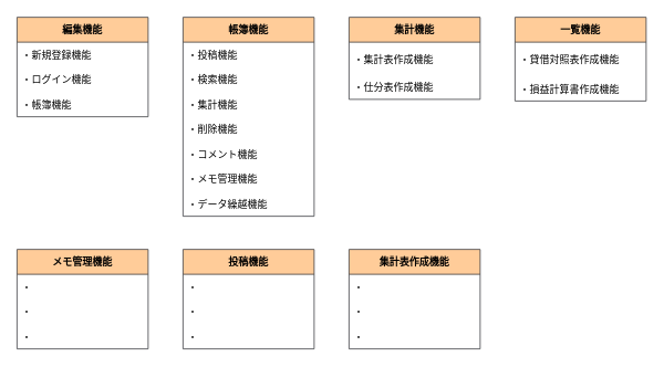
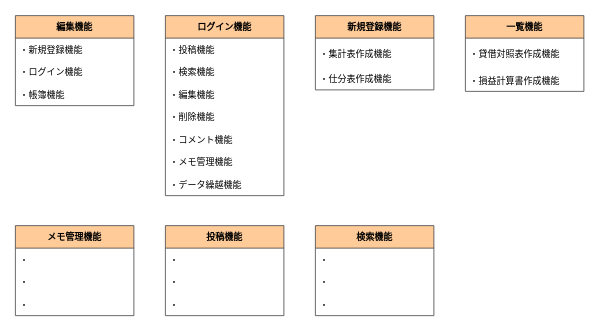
- <mxCell id="9" value="帳簿機能" style="swimlane;fontStyle=1;childLayout=stackLayout;horizontal=1;startSize=30;horizontalStack=0;resizeParent=1;resizeParentMax=0;resizeLast=0;collapsible=1;marginBottom=0;fontFamily=Helvetica;fontSize=12;strokeColor=#36393d;fillColor=#ffcc99;fontColor=#000000;" parent="1" vertex="1"><mxGeometry x="220" y="20" width="158" height="240" as="geometry" /></mxCell>
+ <mxCell id="9" value="ログイン機能" style="swimlane;fontStyle=1;childLayout=stackLayout;horizontal=1;startSize=30;horizontalStack=0;resizeParent=1;resizeParentMax=0;resizeLast=0;collapsible=1;marginBottom=0;fontFamily=Helvetica;fontSize=12;strokeColor=#36393d;fillColor=#ffcc99;fontColor=#000000;" parent="1" vertex="1"><mxGeometry x="220" y="20" width="158" height="240" as="geometry" /></mxCell>
- <mxCell id="21" value="集計機能" style="swimlane;fontStyle=1;childLayout=stackLayout;horizontal=1;startSize=30;horizontalStack=0;resizeParent=1;resizeParentMax=0;resizeLast=0;collapsible=1;marginBottom=0;fontFamily=Helvetica;fontSize=12;strokeColor=#36393d;fillColor=#ffcc99;fontColor=#000000;" parent="1" vertex="1"><mxGeometry x="420" y="20" width="158" height="99" as="geometry" /></mxCell>
+ <mxCell id="21" value="新規登録機能" style="swimlane;fontStyle=1;childLayout=stackLayout;horizontal=1;startSize=30;horizontalStack=0;resizeParent=1;resizeParentMax=0;resizeLast=0;collapsible=1;marginBottom=0;fontFamily=Helvetica;fontSize=12;strokeColor=#36393d;fillColor=#ffcc99;fontColor=#000000;" parent="1" vertex="1"><mxGeometry x="420" y="20" width="158" height="99" as="geometry" /></mxCell>
- <mxCell id="12" value="・集計機能" style="text;strokeColor=none;fillColor=none;align=left;verticalAlign=middle;spacingLeft=4;spacingRight=4;overflow=hidden;points=[[0,0.5],[1,0.5]];portConstraint=eastwest;rotatable=0;fontFamily=Helvetica;fontSize=12;fontColor=#000000;startSize=30;" parent="9" vertex="1"><mxGeometry y="90" width="158" height="30" as="geometry" /></mxCell>
+ <mxCell id="12" value="・編集機能" style="text;strokeColor=none;fillColor=none;align=left;verticalAlign=middle;spacingLeft=4;spacingRight=4;overflow=hidden;points=[[0,0.5],[1,0.5]];portConstraint=eastwest;rotatable=0;fontFamily=Helvetica;fontSize=12;fontColor=#000000;startSize=30;" parent="9" vertex="1"><mxGeometry y="90" width="158" height="30" as="geometry" /></mxCell>
- <mxCell id="28" value="集計表作成機能" style="swimlane;fontStyle=1;childLayout=stackLayout;horizontal=1;startSize=30;horizontalStack=0;resizeParent=1;resizeParentMax=0;resizeLast=0;collapsible=1;marginBottom=0;fontFamily=Helvetica;fontSize=12;strokeColor=#36393d;fillColor=#ffcc99;fontColor=#000000;" parent="1" vertex="1"><mxGeometry x="420" y="300" width="158" height="120" as="geometry" /></mxCell>
+ <mxCell id="28" value="検索機能" style="swimlane;fontStyle=1;childLayout=stackLayout;horizontal=1;startSize=30;horizontalStack=0;resizeParent=1;resizeParentMax=0;resizeLast=0;collapsible=1;marginBottom=0;fontFamily=Helvetica;fontSize=12;strokeColor=#36393d;fillColor=#ffcc99;fontColor=#000000;" parent="1" vertex="1"><mxGeometry x="420" y="300" width="158" height="120" as="geometry" /></mxCell>
